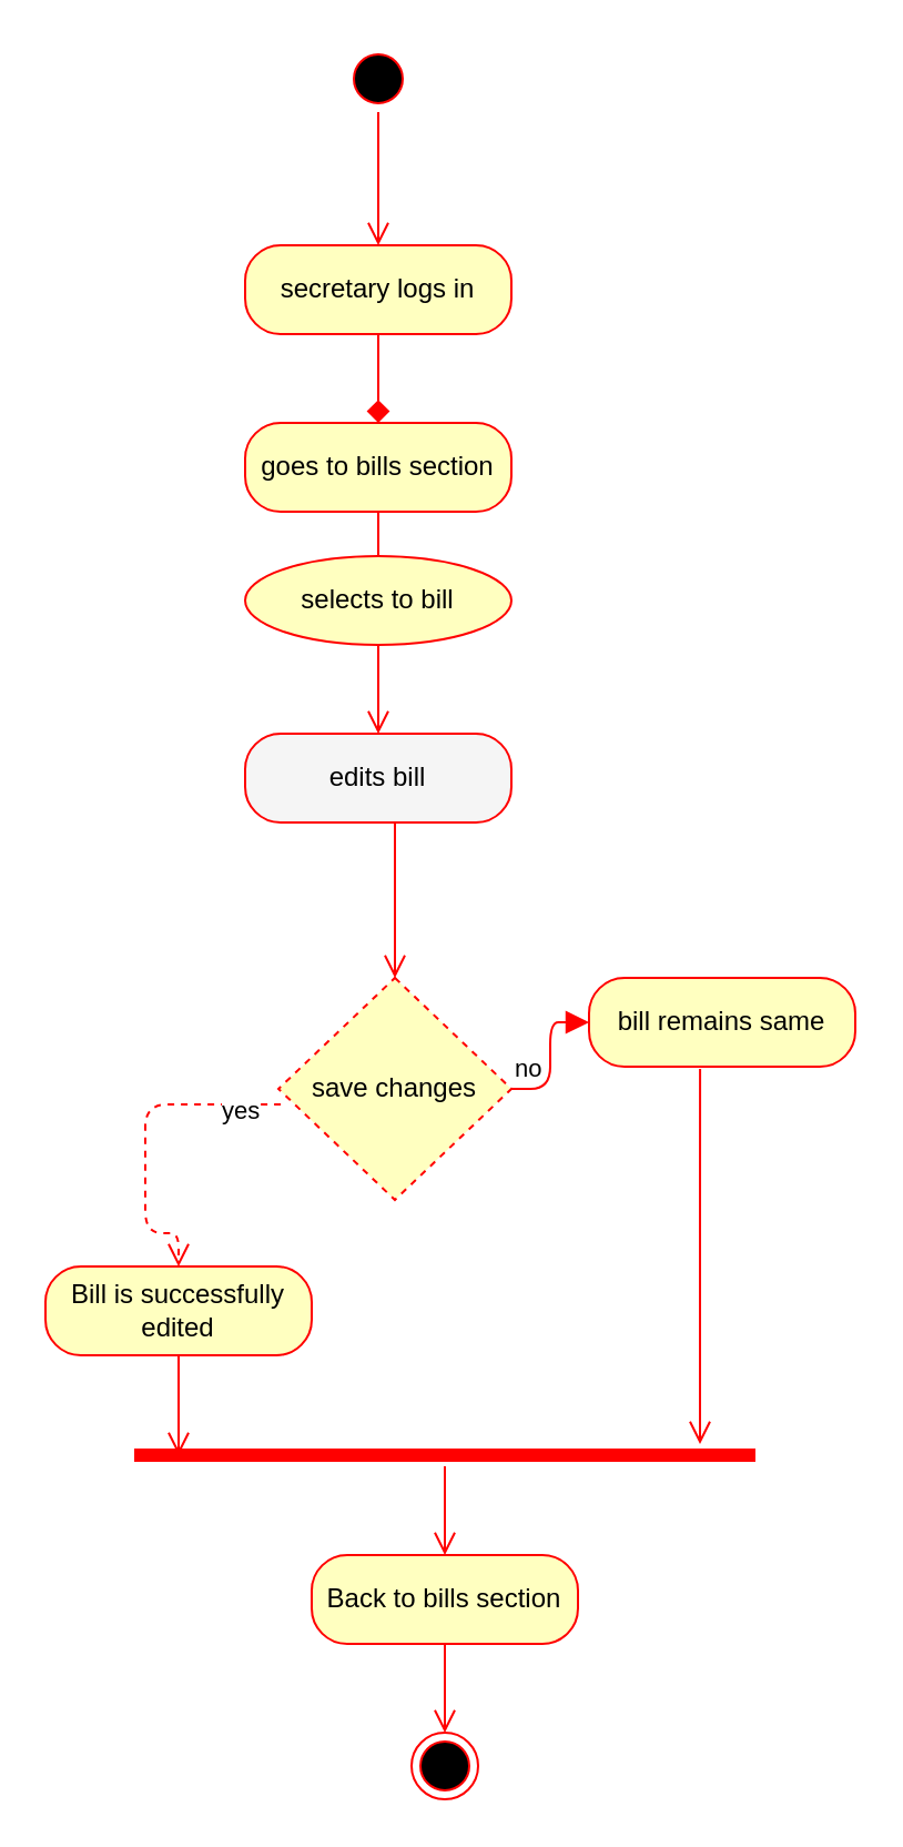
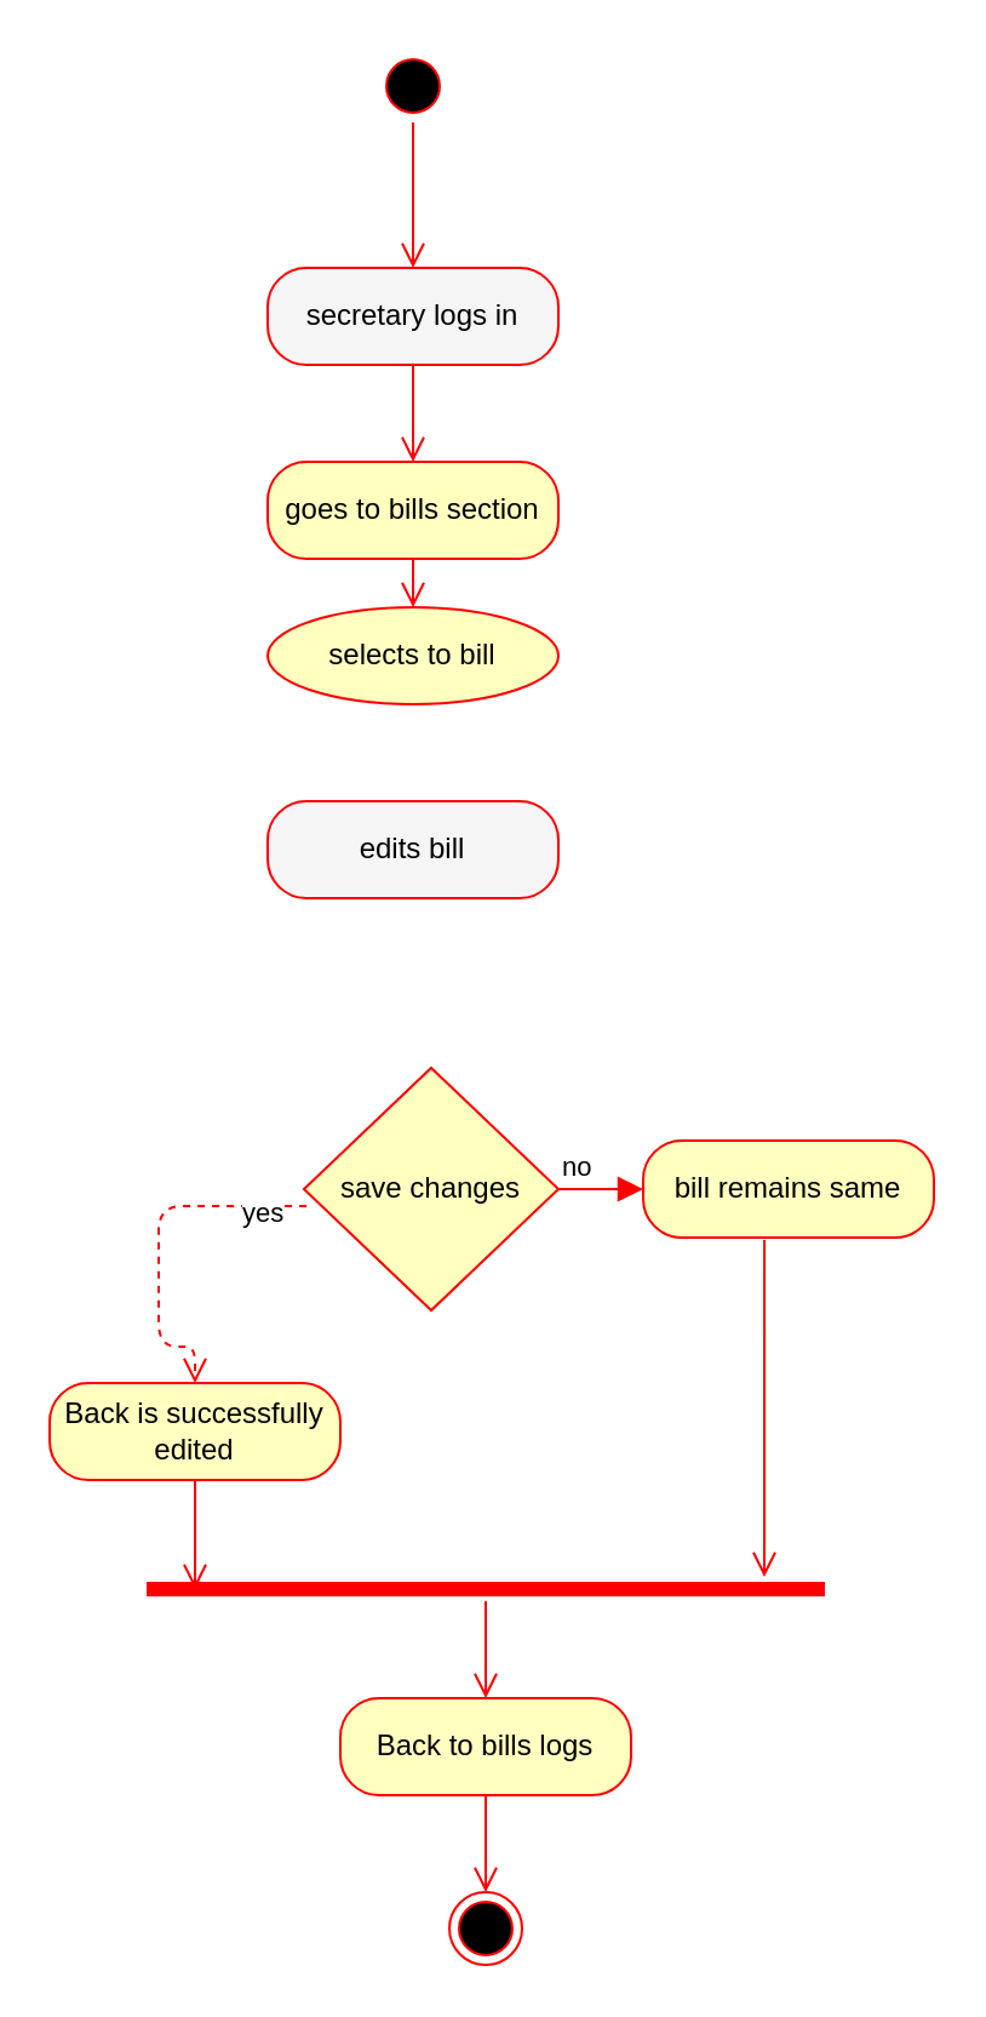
- <mxCell id="4" value="secretary logs in" style="rounded=1;whiteSpace=wrap;html=1;arcSize=40;fontColor=#000000;fillColor=#ffffc0;strokeColor=#ff0000;" parent="1" vertex="1"><mxGeometry x="110" y="110" width="120" height="40" as="geometry" /></mxCell>
+ <mxCell id="4" value="secretary logs in" style="rounded=1;whiteSpace=wrap;html=1;arcSize=40;fontColor=#000000;fillColor=#f5f5f5;strokeColor=#ff0000;" parent="1" vertex="1"><mxGeometry x="110" y="110" width="120" height="40" as="geometry" /></mxCell>
- <mxCell id="5" value="" style="edgeStyle=orthogonalEdgeStyle;html=1;verticalAlign=bottom;endArrow=diamond;endSize=8;strokeColor=#ff0000;entryX=0.5;entryY=0;entryDx=0;entryDy=0;" parent="1" source="4" target="8" edge="1"><mxGeometry relative="1" as="geometry"><mxPoint x="170" y="190" as="targetPoint" /></mxGeometry></mxCell>
+ <mxCell id="5" value="" style="edgeStyle=orthogonalEdgeStyle;html=1;verticalAlign=bottom;endArrow=open;endSize=8;strokeColor=#ff0000;entryX=0.5;entryY=0;entryDx=0;entryDy=0;" parent="1" source="4" target="8" edge="1"><mxGeometry relative="1" as="geometry"><mxPoint x="170" y="190" as="targetPoint" /></mxGeometry></mxCell>
- <mxCell id="9" value="" style="edgeStyle=orthogonalEdgeStyle;html=1;verticalAlign=bottom;endArrow=none;endSize=8;strokeColor=#ff0000;entryX=0.5;entryY=0;entryDx=0;entryDy=0;" parent="1" source="8" target="6" edge="1"><mxGeometry relative="1" as="geometry"><mxPoint x="170" y="270" as="targetPoint" /></mxGeometry></mxCell>
+ <mxCell id="9" value="" style="edgeStyle=orthogonalEdgeStyle;html=1;verticalAlign=bottom;endArrow=open;endSize=8;strokeColor=#ff0000;entryX=0.5;entryY=0;entryDx=0;entryDy=0;" parent="1" source="8" target="6" edge="1"><mxGeometry relative="1" as="geometry"><mxPoint x="170" y="270" as="targetPoint" /></mxGeometry></mxCell>
- <mxCell id="7" value="" style="edgeStyle=orthogonalEdgeStyle;html=1;verticalAlign=bottom;endArrow=open;endSize=8;strokeColor=#ff0000;entryX=0.5;entryY=0;entryDx=0;entryDy=0;" parent="1" source="6" target="13" edge="1"><mxGeometry relative="1" as="geometry"><mxPoint x="170" y="370" as="targetPoint" /></mxGeometry></mxCell>
- <mxCell id="14" value="" style="edgeStyle=orthogonalEdgeStyle;html=1;verticalAlign=bottom;endArrow=open;endSize=8;strokeColor=#ff0000;entryX=0.5;entryY=0;entryDx=0;entryDy=0;" parent="1" source="13" target="10" edge="1"><mxGeometry relative="1" as="geometry"><mxPoint x="170" y="460" as="targetPoint" /><Array as="points"><mxPoint x="178" y="440" /></Array></mxGeometry></mxCell>
- <mxCell id="18" value="bill remains same" style="rounded=1;whiteSpace=wrap;html=1;arcSize=40;fontColor=#000000;fillColor=#ffffc0;strokeColor=#ff0000;" parent="1" vertex="1"><mxGeometry x="265" y="440" width="120" height="40" as="geometry" /></mxCell>
+ <mxCell id="18" value="bill remains same" style="rounded=1;whiteSpace=wrap;html=1;arcSize=40;fontColor=#000000;fillColor=#ffffc0;strokeColor=#ff0000;" parent="1" vertex="1"><mxGeometry x="265" y="470" width="120" height="40" as="geometry" /></mxCell>
- <mxCell id="10" value="save changes" style="rhombus;whiteSpace=wrap;html=1;fillColor=#ffffc0;strokeColor=#ff0000;dashed=1;" parent="1" vertex="1"><mxGeometry x="125" y="440" width="105" height="100" as="geometry" /></mxCell>
+ <mxCell id="10" value="save changes" style="rhombus;whiteSpace=wrap;html=1;fillColor=#ffffc0;strokeColor=#ff0000;" parent="1" vertex="1"><mxGeometry x="125" y="440" width="105" height="100" as="geometry" /></mxCell>
- <mxCell id="16" value="Bill is successfully edited" style="rounded=1;whiteSpace=wrap;html=1;arcSize=40;fontColor=#000000;fillColor=#ffffc0;strokeColor=#ff0000;" parent="1" vertex="1"><mxGeometry x="20" y="570" width="120" height="40" as="geometry" /></mxCell>
+ <mxCell id="16" value="Back is successfully edited" style="rounded=1;whiteSpace=wrap;html=1;arcSize=40;fontColor=#000000;fillColor=#ffffc0;strokeColor=#ff0000;" parent="1" vertex="1"><mxGeometry x="20" y="570" width="120" height="40" as="geometry" /></mxCell>
- <mxCell id="21" value="Back to bills section" style="rounded=1;whiteSpace=wrap;html=1;arcSize=40;fontColor=#000000;fillColor=#ffffc0;strokeColor=#ff0000;" parent="1" vertex="1"><mxGeometry x="140" y="700" width="120" height="40" as="geometry" /></mxCell>
+ <mxCell id="21" value="Back to bills logs" style="rounded=1;whiteSpace=wrap;html=1;arcSize=40;fontColor=#000000;fillColor=#ffffc0;strokeColor=#ff0000;" parent="1" vertex="1"><mxGeometry x="140" y="700" width="120" height="40" as="geometry" /></mxCell>
